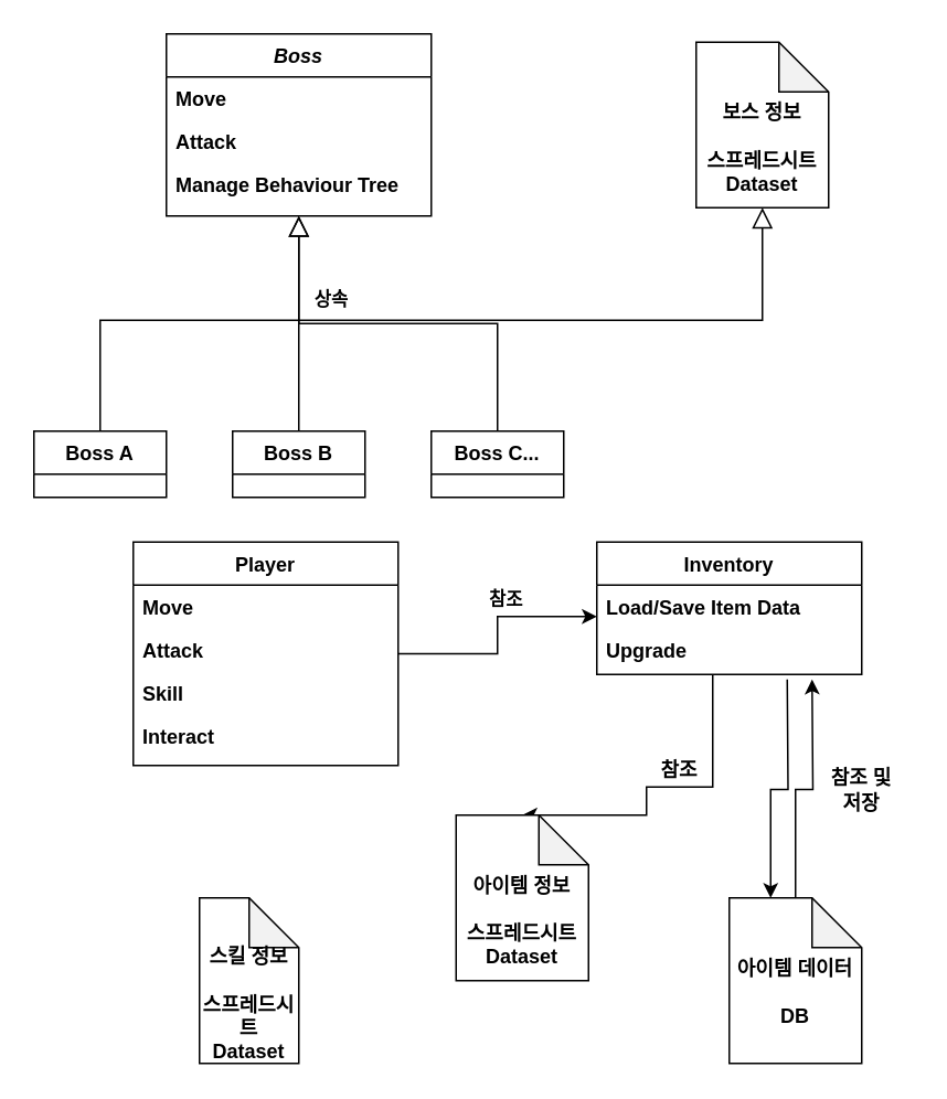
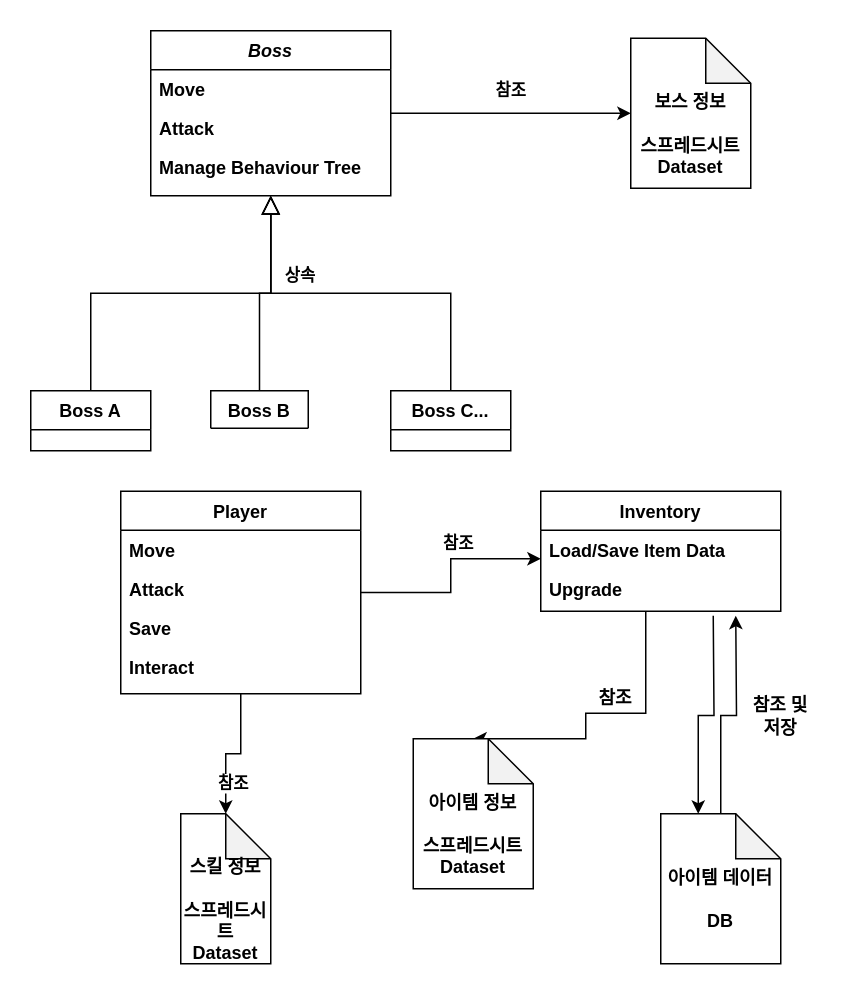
+ <mxCell id="2" value="참조" style="edgeStyle=orthogonalEdgeStyle;rounded=0;orthogonalLoop=1;jettySize=auto;html=1;entryX=0;entryY=0.5;entryDx=0;entryDy=0;entryPerimeter=0;fontStyle=1" parent="1" source="3" target="29" edge="1"><mxGeometry y="15" relative="1" as="geometry"><mxPoint x="380" y="75" as="targetPoint" /><Array as="points"><mxPoint x="400" y="75" /></Array><mxPoint as="offset" /></mxGeometry></mxCell>
- <mxCell id="8" value="" style="endArrow=block;endSize=10;endFill=0;shadow=0;strokeWidth=1;rounded=0;edgeStyle=elbowEdgeStyle;elbow=vertical;fontStyle=1;" parent="1" source="7" target="29" edge="1"><mxGeometry width="160" relative="1" as="geometry"><mxPoint x="80" y="103" as="sourcePoint" /><mxPoint x="80" y="103" as="targetPoint" /></mxGeometry></mxCell>
+ <mxCell id="8" value="" style="endArrow=block;endSize=10;endFill=0;shadow=0;strokeWidth=1;rounded=0;edgeStyle=elbowEdgeStyle;elbow=vertical;fontStyle=1" parent="1" source="7" target="3" edge="1"><mxGeometry width="160" relative="1" as="geometry"><mxPoint x="80" y="103" as="sourcePoint" /><mxPoint x="80" y="103" as="targetPoint" /></mxGeometry></mxCell>
- <mxCell id="9" value="Boss B" style="swimlane;fontStyle=1;align=center;verticalAlign=top;childLayout=stackLayout;horizontal=1;startSize=26;horizontalStack=0;resizeParent=1;resizeLast=0;collapsible=1;marginBottom=0;rounded=0;shadow=0;strokeWidth=1;" parent="1" vertex="1"><mxGeometry x="140" y="260" width="80" height="40" as="geometry"><mxRectangle x="340" y="380" width="170" height="26" as="alternateBounds" /></mxGeometry></mxCell>
+ <mxCell id="9" value="Boss B" style="swimlane;fontStyle=1;align=center;verticalAlign=top;childLayout=stackLayout;horizontal=1;startSize=26;horizontalStack=0;resizeParent=1;resizeLast=0;collapsible=1;marginBottom=0;rounded=0;shadow=0;strokeWidth=1;" parent="1" vertex="1"><mxGeometry x="140" y="260" width="65" height="25" as="geometry"><mxRectangle x="340" y="380" width="170" height="26" as="alternateBounds" /></mxGeometry></mxCell>
- <mxCell id="16" value="Skill" style="text;align=left;verticalAlign=top;spacingLeft=4;spacingRight=4;overflow=hidden;rotatable=0;points=[[0,0.5],[1,0.5]];portConstraint=eastwest;rounded=0;shadow=0;html=0;fontStyle=1" parent="13" vertex="1"><mxGeometry y="78" width="160" height="26" as="geometry" /></mxCell>
+ <mxCell id="16" value="Save" style="text;align=left;verticalAlign=top;spacingLeft=4;spacingRight=4;overflow=hidden;rotatable=0;points=[[0,0.5],[1,0.5]];portConstraint=eastwest;rounded=0;shadow=0;html=0;fontStyle=1" parent="13" vertex="1"><mxGeometry y="78" width="160" height="26" as="geometry" /></mxCell>
+ <mxCell id="11" value="참조" style="edgeStyle=orthogonalEdgeStyle;rounded=0;orthogonalLoop=1;jettySize=auto;html=1;fontStyle=1" parent="1" source="13" target="26" edge="1"><mxGeometry y="20" relative="1" as="geometry"><mxPoint as="offset" /></mxGeometry></mxCell>
